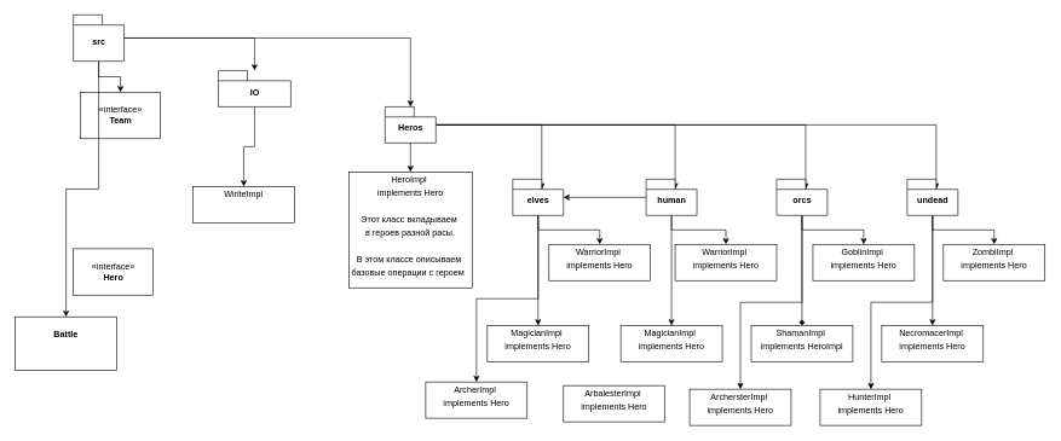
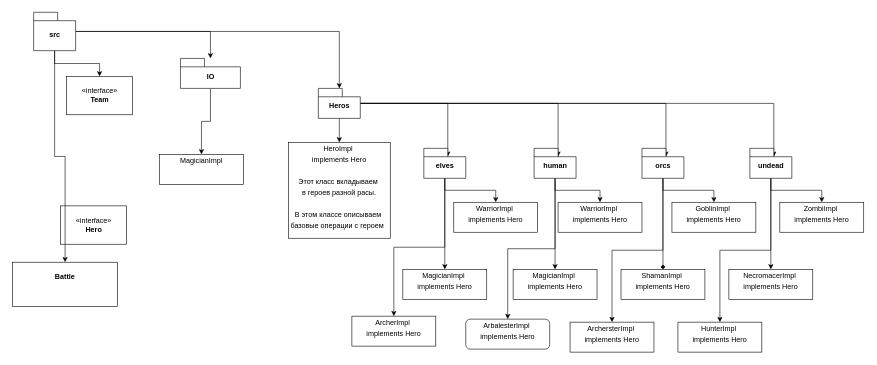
- <mxCell id="35" value="src" style="shape=folder;fontStyle=1;spacingTop=10;tabWidth=40;tabHeight=14;tabPosition=left;html=1;" vertex="1" parent="1"><mxGeometry x="100" y="20" width="70" height="64" as="geometry" /></mxCell>
+ <mxCell id="35" value="src" style="shape=folder;fontStyle=1;spacingTop=10;tabWidth=40;tabHeight=14;tabPosition=left;html=1;" vertex="1" parent="1"><mxGeometry x="55" y="20" width="70" height="64" as="geometry" /></mxCell>
- <mxCell id="38" value="&lt;p style=&quot;margin: 0px ; margin-top: 4px ; text-align: center&quot;&gt;WiriteImpl&lt;/p&gt;" style="verticalAlign=top;align=left;overflow=fill;fontSize=12;fontFamily=Helvetica;html=1;" vertex="1" parent="1"><mxGeometry x="265" y="257" width="140" height="50" as="geometry" /></mxCell>
+ <mxCell id="38" value="&lt;p style=&quot;margin: 0px ; margin-top: 4px ; text-align: center&quot;&gt;MagicianImpl&lt;/p&gt;" style="verticalAlign=top;align=left;overflow=fill;fontSize=12;fontFamily=Helvetica;html=1;" vertex="1" parent="1"><mxGeometry x="265" y="257" width="140" height="50" as="geometry" /></mxCell>
- <mxCell id="13" style="edgeStyle=orthogonalEdgeStyle;rounded=0;orthogonalLoop=1;jettySize=auto;html=1;" edge="1" parent="1" source="15" target="11"><mxGeometry relative="1" as="geometry" /></mxCell>
+ <mxCell id="13" style="edgeStyle=orthogonalEdgeStyle;rounded=0;orthogonalLoop=1;jettySize=auto;html=1;" edge="1" parent="1" source="15" target="40"><mxGeometry relative="1" as="geometry" /></mxCell>
- <mxCell id="42" value="&lt;p style=&quot;margin: 0px ; margin-top: 4px ; text-align: center&quot;&gt;ShamanImpl&amp;nbsp;&lt;/p&gt;&lt;p style=&quot;margin: 0px ; margin-top: 4px ; text-align: center&quot;&gt;implements HeroImpl&lt;/p&gt;" style="verticalAlign=top;align=left;overflow=fill;fontSize=12;fontFamily=Helvetica;html=1;" vertex="1" parent="1"><mxGeometry x="1035" y="449" width="140" height="50" as="geometry" /></mxCell>
+ <mxCell id="42" value="&lt;p style=&quot;margin: 0px ; margin-top: 4px ; text-align: center&quot;&gt;ShamanImpl&amp;nbsp;&lt;/p&gt;&lt;p style=&quot;margin: 0px ; margin-top: 4px ; text-align: center&quot;&gt;implements Hero&lt;/p&gt;" style="verticalAlign=top;align=left;overflow=fill;fontSize=12;fontFamily=Helvetica;html=1;" vertex="1" parent="1"><mxGeometry x="1035" y="449" width="140" height="50" as="geometry" /></mxCell>
- <mxCell id="26" value="&lt;p style=&quot;margin: 0px ; margin-top: 4px ; text-align: center&quot;&gt;&lt;br&gt;&lt;b&gt;Battle&lt;/b&gt;&lt;/p&gt;" style="verticalAlign=top;align=left;overflow=fill;fontSize=12;fontFamily=Helvetica;html=1;" vertex="1" parent="1"><mxGeometry x="20" y="437" width="140" height="74" as="geometry" /></mxCell>
+ <mxCell id="26" value="&lt;p style=&quot;margin: 0px ; margin-top: 4px ; text-align: center&quot;&gt;&lt;br&gt;&lt;b&gt;Battle&lt;/b&gt;&lt;/p&gt;" style="verticalAlign=top;align=left;overflow=fill;fontSize=12;fontFamily=Helvetica;html=1;" vertex="1" parent="1"><mxGeometry x="20" y="437" width="175" height="74" as="geometry" /></mxCell>
- <mxCell id="40" value="&lt;p style=&quot;margin: 0px ; margin-top: 4px ; text-align: center&quot;&gt;ArbalesterImpl&amp;nbsp;&lt;/p&gt;&lt;p style=&quot;margin: 0px ; margin-top: 4px ; text-align: center&quot;&gt;implements Hero&lt;/p&gt;" style="verticalAlign=top;align=left;overflow=fill;fontSize=12;fontFamily=Helvetica;html=1;" vertex="1" parent="1"><mxGeometry x="776" y="532" width="140" height="50" as="geometry" /></mxCell>
+ <mxCell id="40" value="&lt;p style=&quot;margin: 0px ; margin-top: 4px ; text-align: center&quot;&gt;ArbalesterImpl&amp;nbsp;&lt;/p&gt;&lt;p style=&quot;margin: 0px ; margin-top: 4px ; text-align: center&quot;&gt;implements Hero&lt;/p&gt;" style="verticalAlign=top;align=left;overflow=fill;fontSize=12;fontFamily=Helvetica;html=1;rounded=1;" vertex="1" parent="1"><mxGeometry x="776" y="532" width="140" height="50" as="geometry" /></mxCell>
